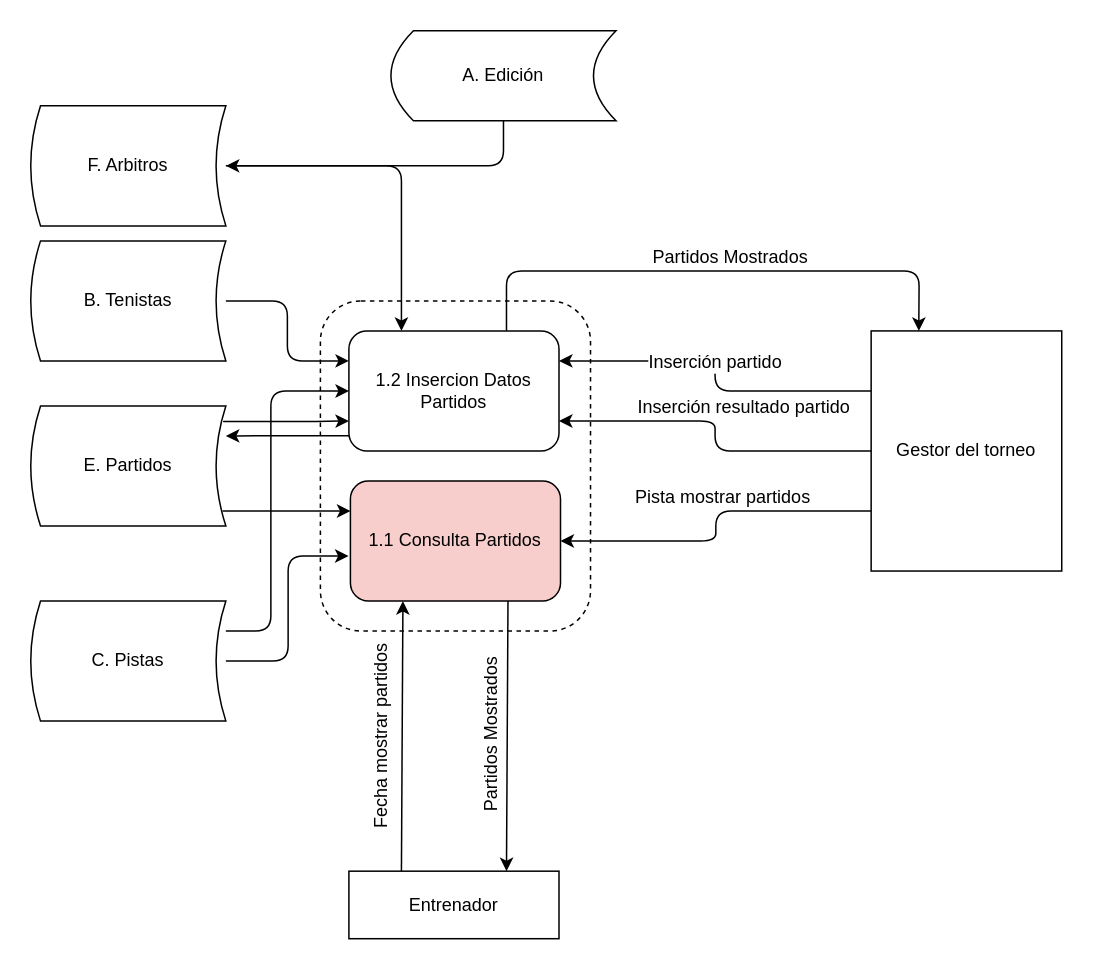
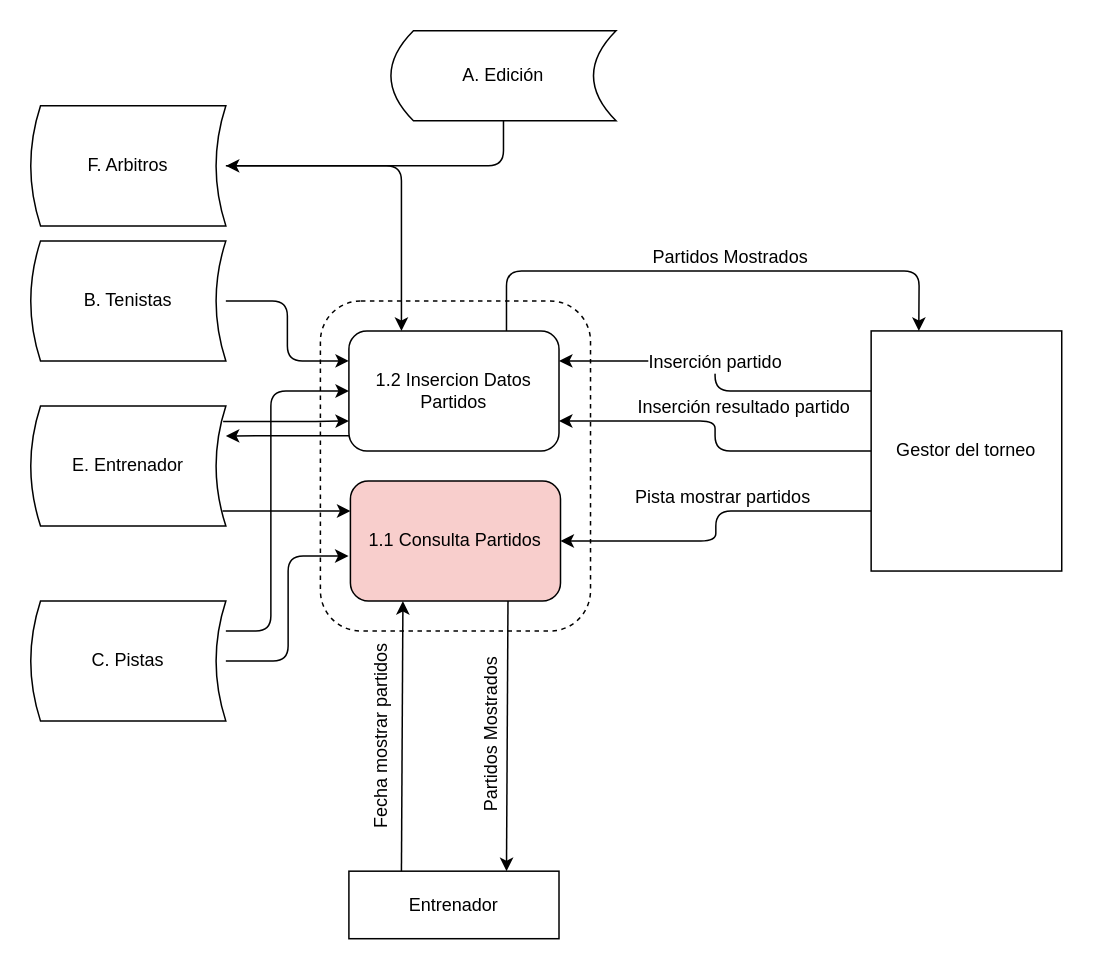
- <mxCell id="20" value="E. Partidos" style="shape=dataStorage;whiteSpace=wrap;html=1;size=0.05;shadow=0;gradientColor=none;" parent="1" vertex="1"><mxGeometry x="20" y="270" width="130" height="80" as="geometry" /></mxCell>
+ <mxCell id="20" value="E. Entrenador" style="shape=dataStorage;whiteSpace=wrap;html=1;size=0.05;shadow=0;gradientColor=none;" parent="1" vertex="1"><mxGeometry x="20" y="270" width="130" height="80" as="geometry" /></mxCell>
